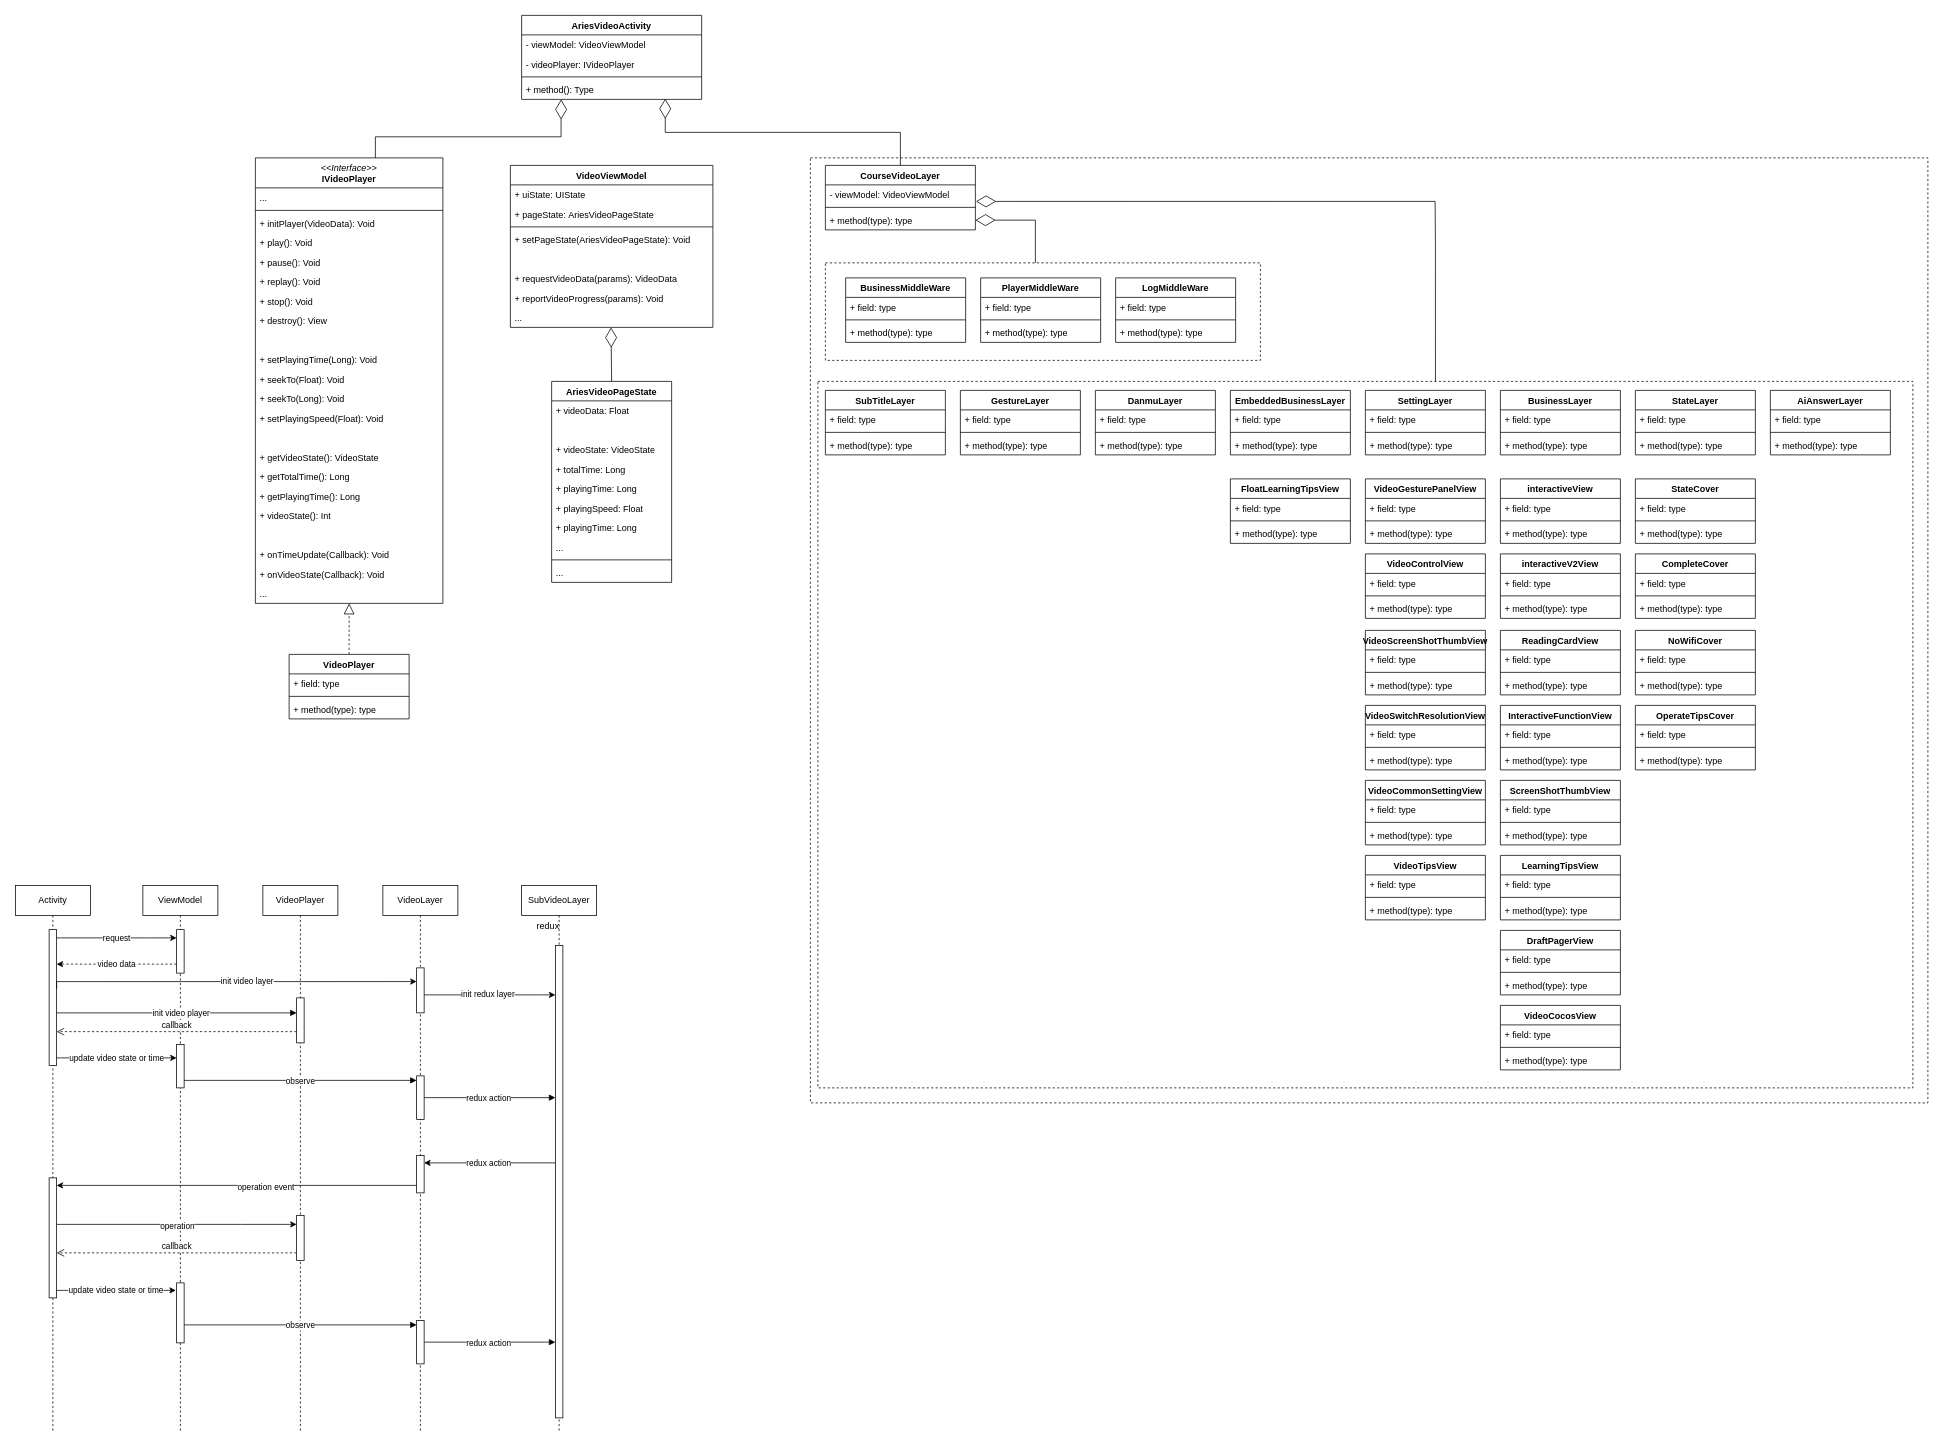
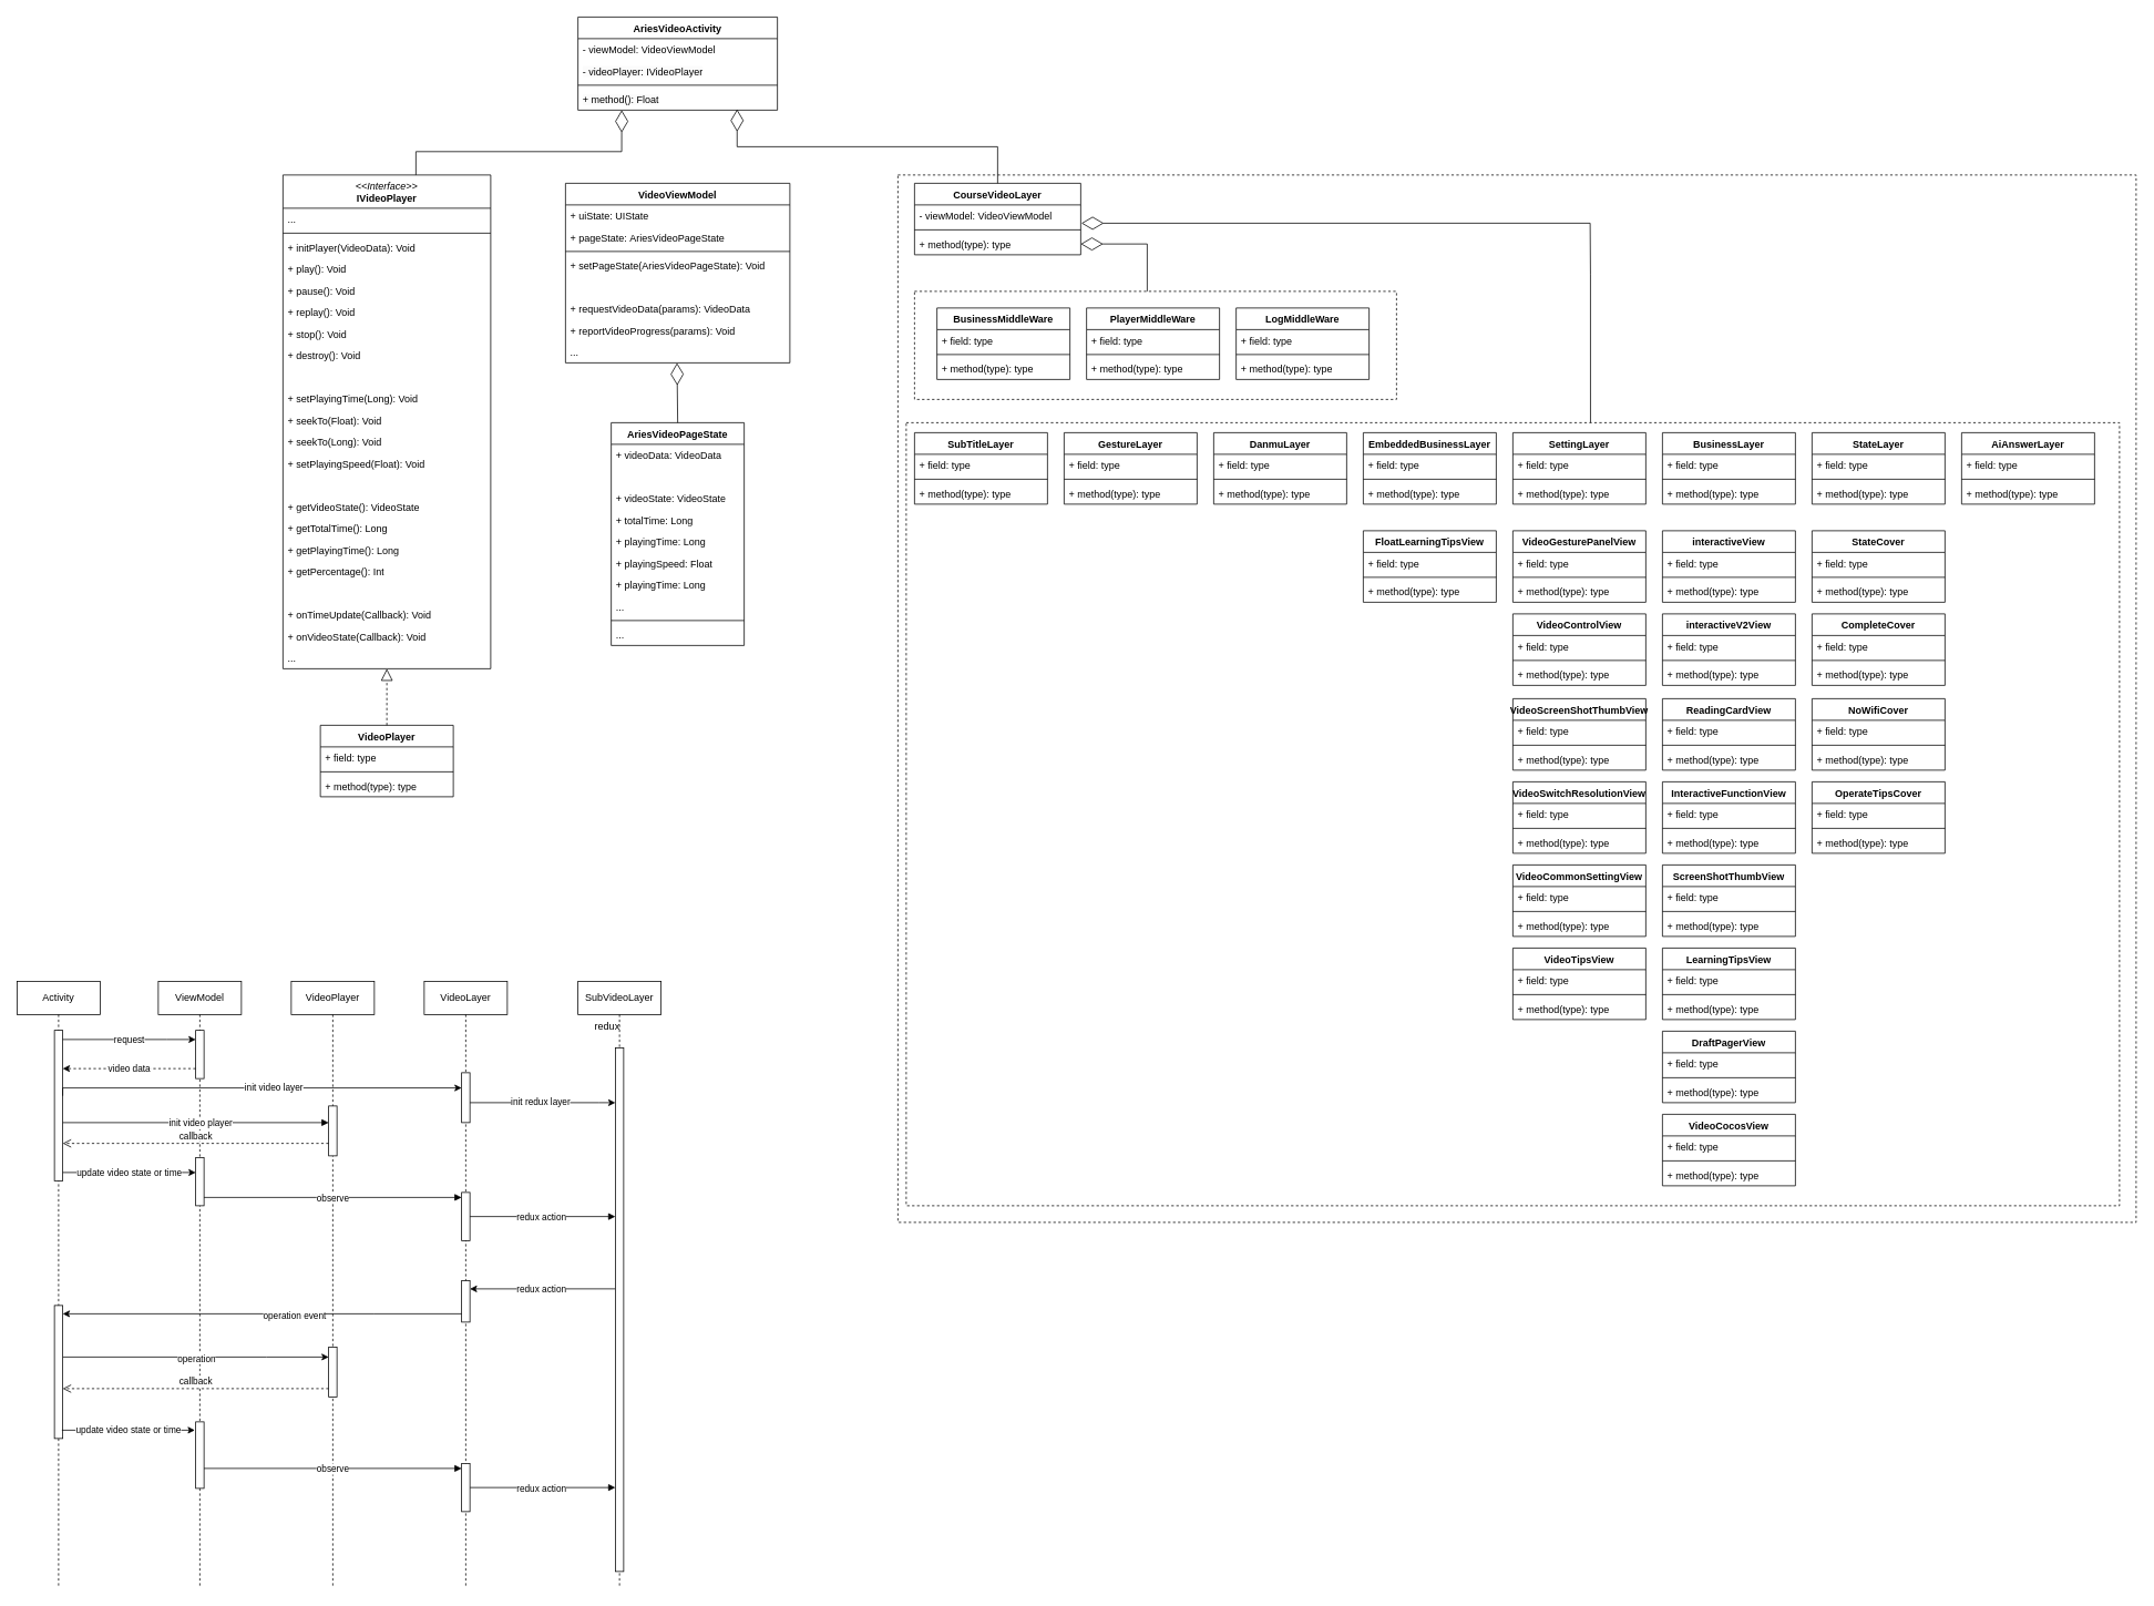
- <mxCell id="7" value="&lt;meta charset=&quot;utf-8&quot;&gt;&lt;span style=&quot;color: rgb(0, 0, 0); font-family: Helvetica; font-size: 12px; font-style: normal; font-variant-ligatures: normal; font-variant-caps: normal; font-weight: 400; letter-spacing: normal; orphans: 2; text-align: left; text-indent: 0px; text-transform: none; widows: 2; word-spacing: 0px; -webkit-text-stroke-width: 0px; background-color: rgb(251, 251, 251); text-decoration-thickness: initial; text-decoration-style: initial; text-decoration-color: initial; float: none; display: inline !important;&quot;&gt;+ method(): Type&lt;/span&gt;" style="text;strokeColor=none;fillColor=none;align=left;verticalAlign=top;spacingLeft=4;spacingRight=4;overflow=hidden;rotatable=0;points=[[0,0.5],[1,0.5]];portConstraint=eastwest;whiteSpace=wrap;html=1;" parent="3" vertex="1"><mxGeometry y="86" width="240" height="26" as="geometry" /></mxCell>
+ <mxCell id="7" value="&lt;meta charset=&quot;utf-8&quot;&gt;&lt;span style=&quot;color: rgb(0, 0, 0); font-family: Helvetica; font-size: 12px; font-style: normal; font-variant-ligatures: normal; font-variant-caps: normal; font-weight: 400; letter-spacing: normal; orphans: 2; text-align: left; text-indent: 0px; text-transform: none; widows: 2; word-spacing: 0px; -webkit-text-stroke-width: 0px; background-color: rgb(251, 251, 251); text-decoration-thickness: initial; text-decoration-style: initial; text-decoration-color: initial; float: none; display: inline !important;&quot;&gt;+ method(): Float&lt;/span&gt;" style="text;strokeColor=none;fillColor=none;align=left;verticalAlign=top;spacingLeft=4;spacingRight=4;overflow=hidden;rotatable=0;points=[[0,0.5],[1,0.5]];portConstraint=eastwest;whiteSpace=wrap;html=1;" parent="3" vertex="1"><mxGeometry y="86" width="240" height="26" as="geometry" /></mxCell>
- <mxCell id="16" value="+ destroy(): View" style="text;strokeColor=none;fillColor=none;align=left;verticalAlign=top;spacingLeft=4;spacingRight=4;overflow=hidden;rotatable=0;points=[[0,0.5],[1,0.5]];portConstraint=eastwest;whiteSpace=wrap;html=1;" parent="8" vertex="1"><mxGeometry y="204" width="250" height="26" as="geometry" /></mxCell>
+ <mxCell id="16" value="+ destroy(): Void" style="text;strokeColor=none;fillColor=none;align=left;verticalAlign=top;spacingLeft=4;spacingRight=4;overflow=hidden;rotatable=0;points=[[0,0.5],[1,0.5]];portConstraint=eastwest;whiteSpace=wrap;html=1;" parent="8" vertex="1"><mxGeometry y="204" width="250" height="26" as="geometry" /></mxCell>
- <mxCell id="37" value="+ videoData: Float" style="text;strokeColor=none;fillColor=none;align=left;verticalAlign=top;spacingLeft=4;spacingRight=4;overflow=hidden;rotatable=0;points=[[0,0.5],[1,0.5]];portConstraint=eastwest;whiteSpace=wrap;html=1;" parent="36" vertex="1"><mxGeometry y="26" width="160" height="26" as="geometry" /></mxCell>
+ <mxCell id="37" value="+ videoData: VideoData" style="text;strokeColor=none;fillColor=none;align=left;verticalAlign=top;spacingLeft=4;spacingRight=4;overflow=hidden;rotatable=0;points=[[0,0.5],[1,0.5]];portConstraint=eastwest;whiteSpace=wrap;html=1;" parent="36" vertex="1"><mxGeometry y="26" width="160" height="26" as="geometry" /></mxCell>
- <mxCell id="26" value="+ videoState(): Int" style="text;strokeColor=none;fillColor=none;align=left;verticalAlign=top;spacingLeft=4;spacingRight=4;overflow=hidden;rotatable=0;points=[[0,0.5],[1,0.5]];portConstraint=eastwest;whiteSpace=wrap;html=1;" parent="8" vertex="1"><mxGeometry y="464" width="250" height="26" as="geometry" /></mxCell>
+ <mxCell id="26" value="+ getPercentage(): Int" style="text;strokeColor=none;fillColor=none;align=left;verticalAlign=top;spacingLeft=4;spacingRight=4;overflow=hidden;rotatable=0;points=[[0,0.5],[1,0.5]];portConstraint=eastwest;whiteSpace=wrap;html=1;" parent="8" vertex="1"><mxGeometry y="464" width="250" height="26" as="geometry" /></mxCell>
